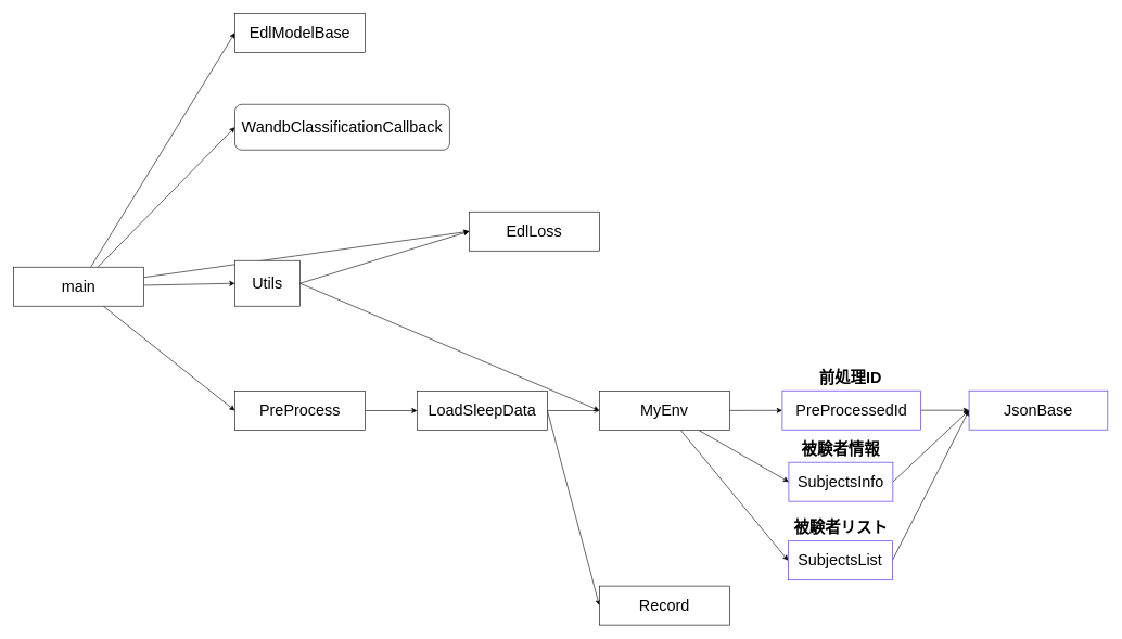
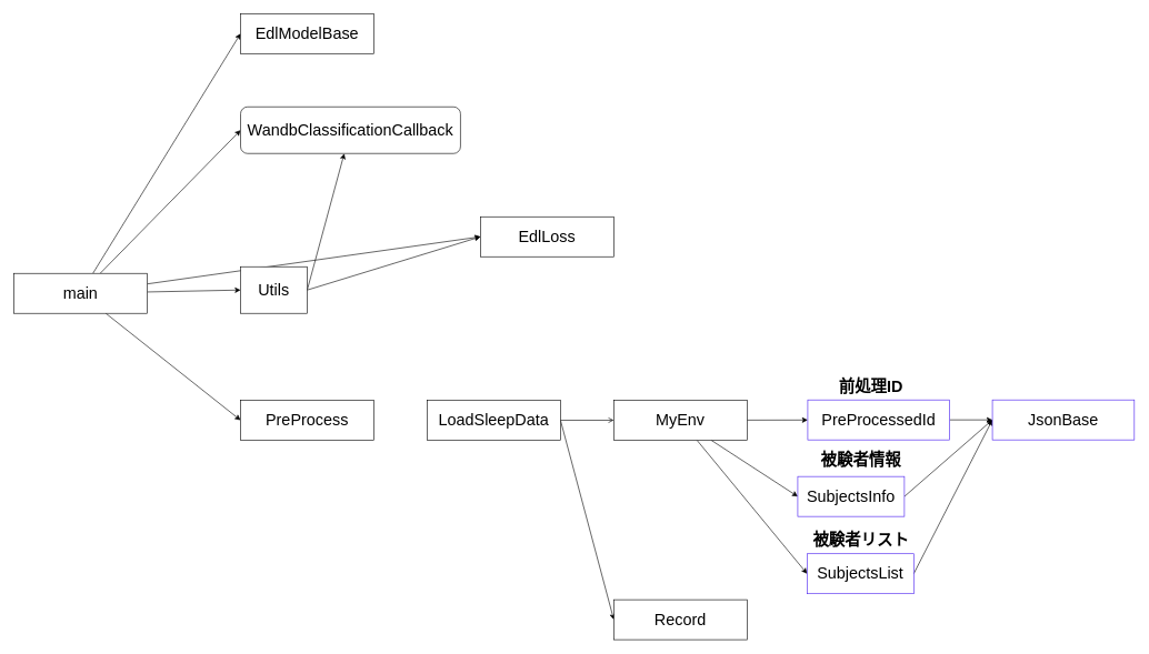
- <mxCell id="10" style="edgeStyle=none;html=1;entryX=0;entryY=0.5;entryDx=0;entryDy=0;exitX=1;exitY=0.5;exitDx=0;exitDy=0;" edge="1" parent="1" source="11" target="23"><mxGeometry relative="1" as="geometry"><mxPoint x="640" y="510" as="targetPoint" /></mxGeometry></mxCell>
+ <mxCell id="10" style="edgeStyle=none;html=1;exitX=1;exitY=0.5;exitDx=0;exitDy=0;" edge="1" parent="1" source="11" target="8"><mxGeometry relative="1" as="geometry"><mxPoint x="640" y="510" as="targetPoint" /></mxGeometry></mxCell>
- <mxCell id="27" value="&lt;font style=&quot;font-size: 24px&quot;&gt;PreProcessedId&lt;/font&gt;" style="whiteSpace=wrap;html=1;strokeColor=#471DF0;" parent="1" vertex="1"><mxGeometry x="1201" y="600" width="213" height="60" as="geometry" /></mxCell>
+ <mxCell id="27" value="&lt;font style=&quot;font-size: 24px&quot;&gt;PreProcessedId&lt;/font&gt;" style="whiteSpace=wrap;html=1;strokeColor=#471DF0;" parent="1" vertex="1"><mxGeometry x="1211" y="600" width="213" height="60" as="geometry" /></mxCell>
- <mxCell id="14" style="edgeStyle=none;html=1;entryX=0;entryY=0.5;entryDx=0;entryDy=0;" parent="1" source="16" target="18" edge="1"><mxGeometry relative="1" as="geometry" /></mxCell>
- <mxCell id="29" value="&lt;font style=&quot;font-size: 24px&quot;&gt;SubjectsInfo&lt;/font&gt;" style="whiteSpace=wrap;html=1;strokeColor=#471DF0;" parent="1" vertex="1"><mxGeometry x="1211" y="710" width="160" height="60" as="geometry" /></mxCell>
+ <mxCell id="29" value="&lt;font style=&quot;font-size: 24px&quot;&gt;SubjectsInfo&lt;/font&gt;" style="whiteSpace=wrap;html=1;strokeColor=#471DF0;" parent="1" vertex="1"><mxGeometry x="1196" y="715" width="160" height="60" as="geometry" /></mxCell>
